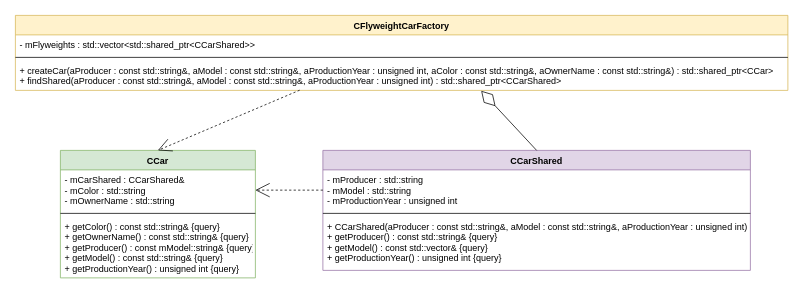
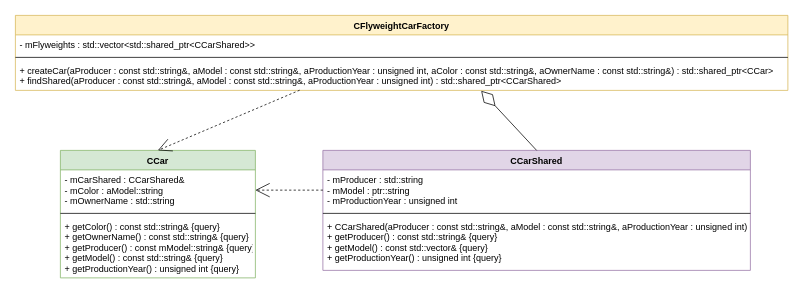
- <mxCell id="11" value="- mCarShared : CCarShared&amp; &#10;- mColor : std::string &#10;- mOwnerName : std::string" style="text;strokeColor=none;fillColor=none;align=left;verticalAlign=top;spacingLeft=4;spacingRight=4;overflow=hidden;rotatable=0;points=[[0,0.5],[1,0.5]];portConstraint=eastwest;" vertex="1" parent="10"><mxGeometry y="26" width="260" height="54" as="geometry" /></mxCell>
+ <mxCell id="11" value="- mCarShared : CCarShared&amp; &#10;- mColor : aModel::string &#10;- mOwnerName : std::string" style="text;strokeColor=none;fillColor=none;align=left;verticalAlign=top;spacingLeft=4;spacingRight=4;overflow=hidden;rotatable=0;points=[[0,0.5],[1,0.5]];portConstraint=eastwest;" vertex="1" parent="10"><mxGeometry y="26" width="260" height="54" as="geometry" /></mxCell>
- <mxCell id="7" value="- mProducer : std::string&#10;- mModel : std::string&#10;- mProductionYear : unsigned int" style="text;strokeColor=none;fillColor=none;align=left;verticalAlign=top;spacingLeft=4;spacingRight=4;overflow=hidden;rotatable=0;points=[[0,0.5],[1,0.5]];portConstraint=eastwest;" vertex="1" parent="6"><mxGeometry y="26" width="570" height="54" as="geometry" /></mxCell>
+ <mxCell id="7" value="- mProducer : std::string&#10;- mModel : ptr::string&#10;- mProductionYear : unsigned int" style="text;strokeColor=none;fillColor=none;align=left;verticalAlign=top;spacingLeft=4;spacingRight=4;overflow=hidden;rotatable=0;points=[[0,0.5],[1,0.5]];portConstraint=eastwest;" vertex="1" parent="6"><mxGeometry y="26" width="570" height="54" as="geometry" /></mxCell>
